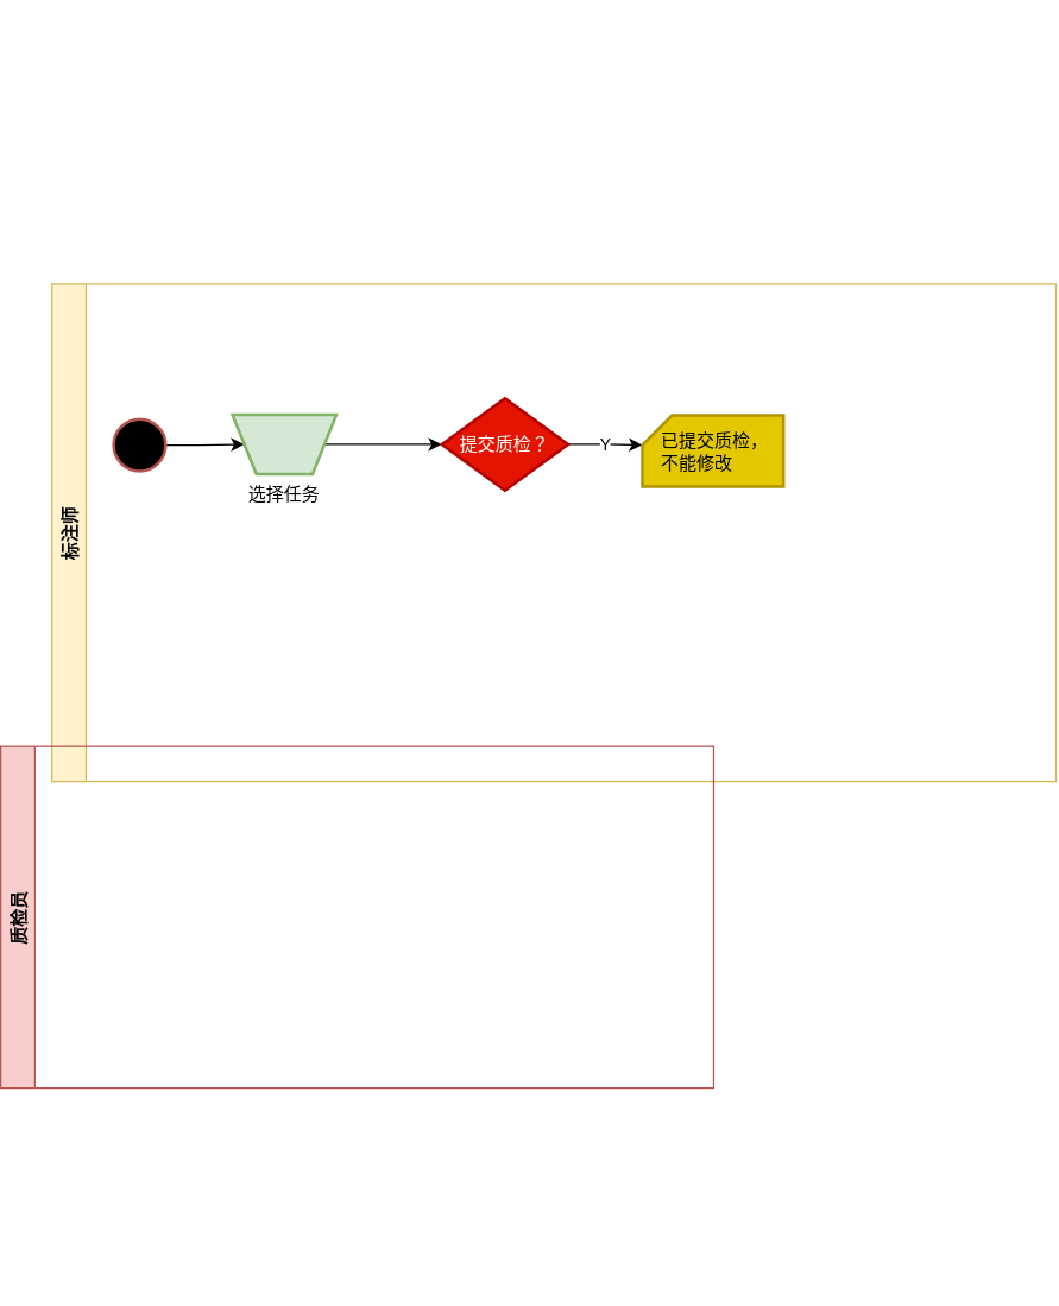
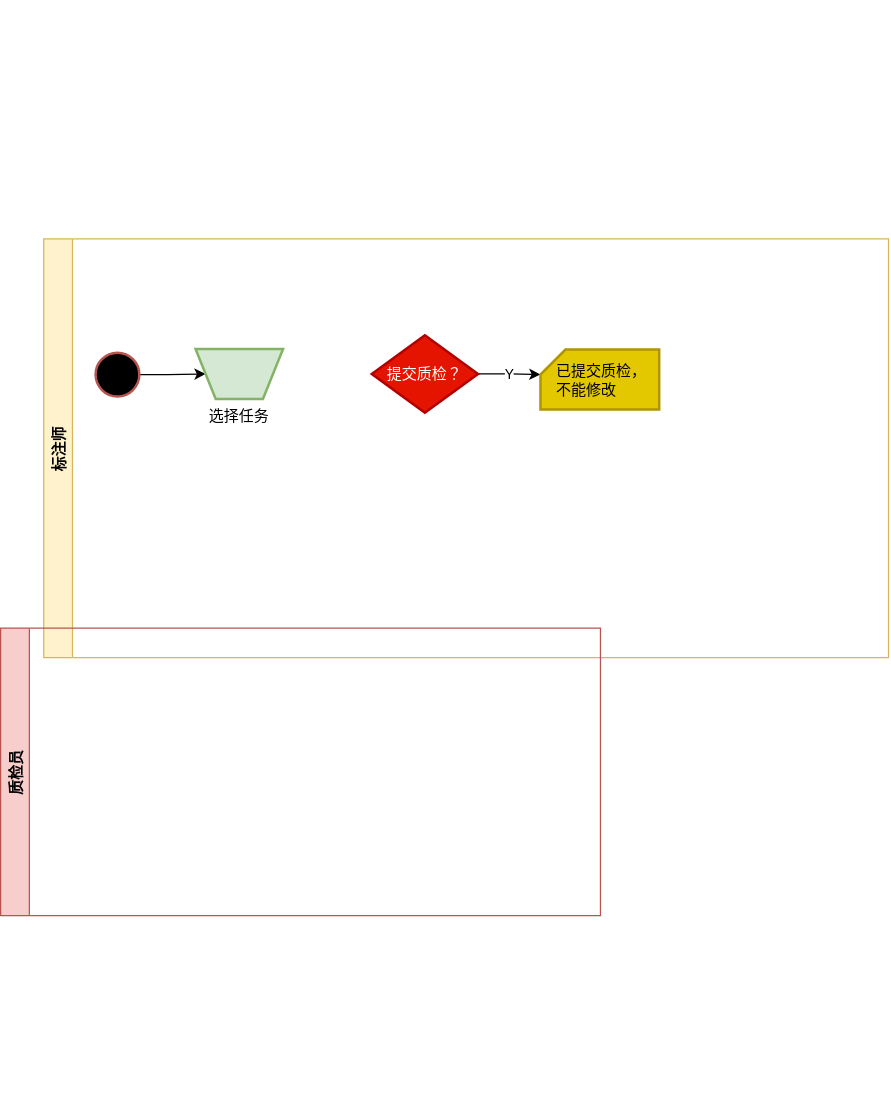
- <mxCell id="5" style="edgeStyle=orthogonalEdgeStyle;rounded=0;orthogonalLoop=1;jettySize=auto;html=1;entryX=0;entryY=0.5;entryDx=0;entryDy=0;entryPerimeter=0;" edge="1" parent="2" source="6" target="8"><mxGeometry relative="1" as="geometry" /></mxCell>
